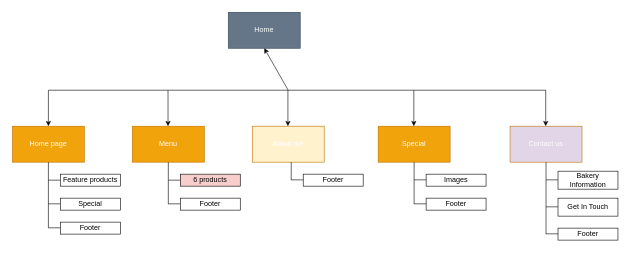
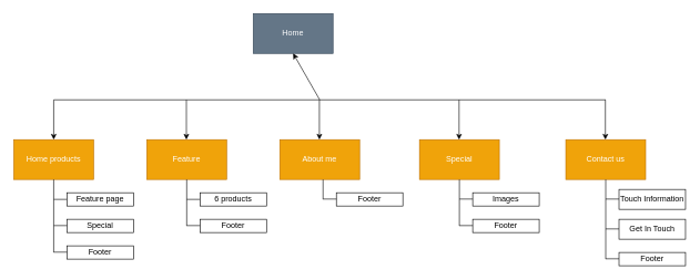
- <mxCell id="6" value="Home page" style="rounded=0;whiteSpace=wrap;html=1;fillColor=#f0a30a;strokeColor=#BD7000;fontColor=#ffffff;" parent="1" vertex="1"><mxGeometry x="20" y="210" width="120" height="60" as="geometry" /></mxCell>
+ <mxCell id="6" value="Home products" style="rounded=0;whiteSpace=wrap;html=1;fillColor=#f0a30a;strokeColor=#BD7000;fontColor=#ffffff;" parent="1" vertex="1"><mxGeometry x="20" y="210" width="120" height="60" as="geometry" /></mxCell>
- <mxCell id="8" value="Menu" style="rounded=0;whiteSpace=wrap;html=1;fillColor=#f0a30a;strokeColor=#BD7000;fontColor=#ffffff;" parent="1" vertex="1"><mxGeometry x="220" y="210" width="120" height="60" as="geometry" /></mxCell>
+ <mxCell id="8" value="Feature" style="rounded=0;whiteSpace=wrap;html=1;fillColor=#f0a30a;strokeColor=#BD7000;fontColor=#ffffff;" parent="1" vertex="1"><mxGeometry x="220" y="210" width="120" height="60" as="geometry" /></mxCell>
- <mxCell id="7" value="About me" style="rounded=0;whiteSpace=wrap;html=1;fillColor=#fff2cc;strokeColor=#BD7000;fontColor=#ffffff;" parent="1" vertex="1"><mxGeometry x="420" y="210" width="120" height="60" as="geometry" /></mxCell>
+ <mxCell id="7" value="About me" style="rounded=0;whiteSpace=wrap;html=1;fillColor=#f0a30a;strokeColor=#BD7000;fontColor=#ffffff;" parent="1" vertex="1"><mxGeometry x="420" y="210" width="120" height="60" as="geometry" /></mxCell>
- <mxCell id="34" value="Contact us" style="rounded=0;whiteSpace=wrap;html=1;fillColor=#e1d5e7;strokeColor=#BD7000;fontColor=#ffffff;" vertex="1" parent="1"><mxGeometry x="850" y="210" width="120" height="60" as="geometry" /></mxCell>
+ <mxCell id="34" value="Contact us" style="rounded=0;whiteSpace=wrap;html=1;fillColor=#f0a30a;strokeColor=#BD7000;fontColor=#ffffff;" vertex="1" parent="1"><mxGeometry x="850" y="210" width="120" height="60" as="geometry" /></mxCell>
- <mxCell id="15" value="Feature products" style="rounded=0;whiteSpace=wrap;html=1;" parent="1" vertex="1"><mxGeometry x="100" y="290" width="100" height="20" as="geometry" /></mxCell>
+ <mxCell id="15" value="Feature page" style="rounded=0;whiteSpace=wrap;html=1;" parent="1" vertex="1"><mxGeometry x="100" y="290" width="100" height="20" as="geometry" /></mxCell>
- <mxCell id="25" value="6 products" style="rounded=0;whiteSpace=wrap;html=1;fillColor=#f8cecc;" parent="1" vertex="1"><mxGeometry x="300" y="290" width="100" height="20" as="geometry" /></mxCell>
+ <mxCell id="25" value="6 products" style="rounded=0;whiteSpace=wrap;html=1;" parent="1" vertex="1"><mxGeometry x="300" y="290" width="100" height="20" as="geometry" /></mxCell>
- <mxCell id="38" value="Bakery Information" style="rounded=0;whiteSpace=wrap;html=1;" vertex="1" parent="1"><mxGeometry x="930" y="285" width="100" height="30" as="geometry" /></mxCell>
+ <mxCell id="38" value="Touch Information" style="rounded=0;whiteSpace=wrap;html=1;" vertex="1" parent="1"><mxGeometry x="930" y="285" width="100" height="30" as="geometry" /></mxCell>
